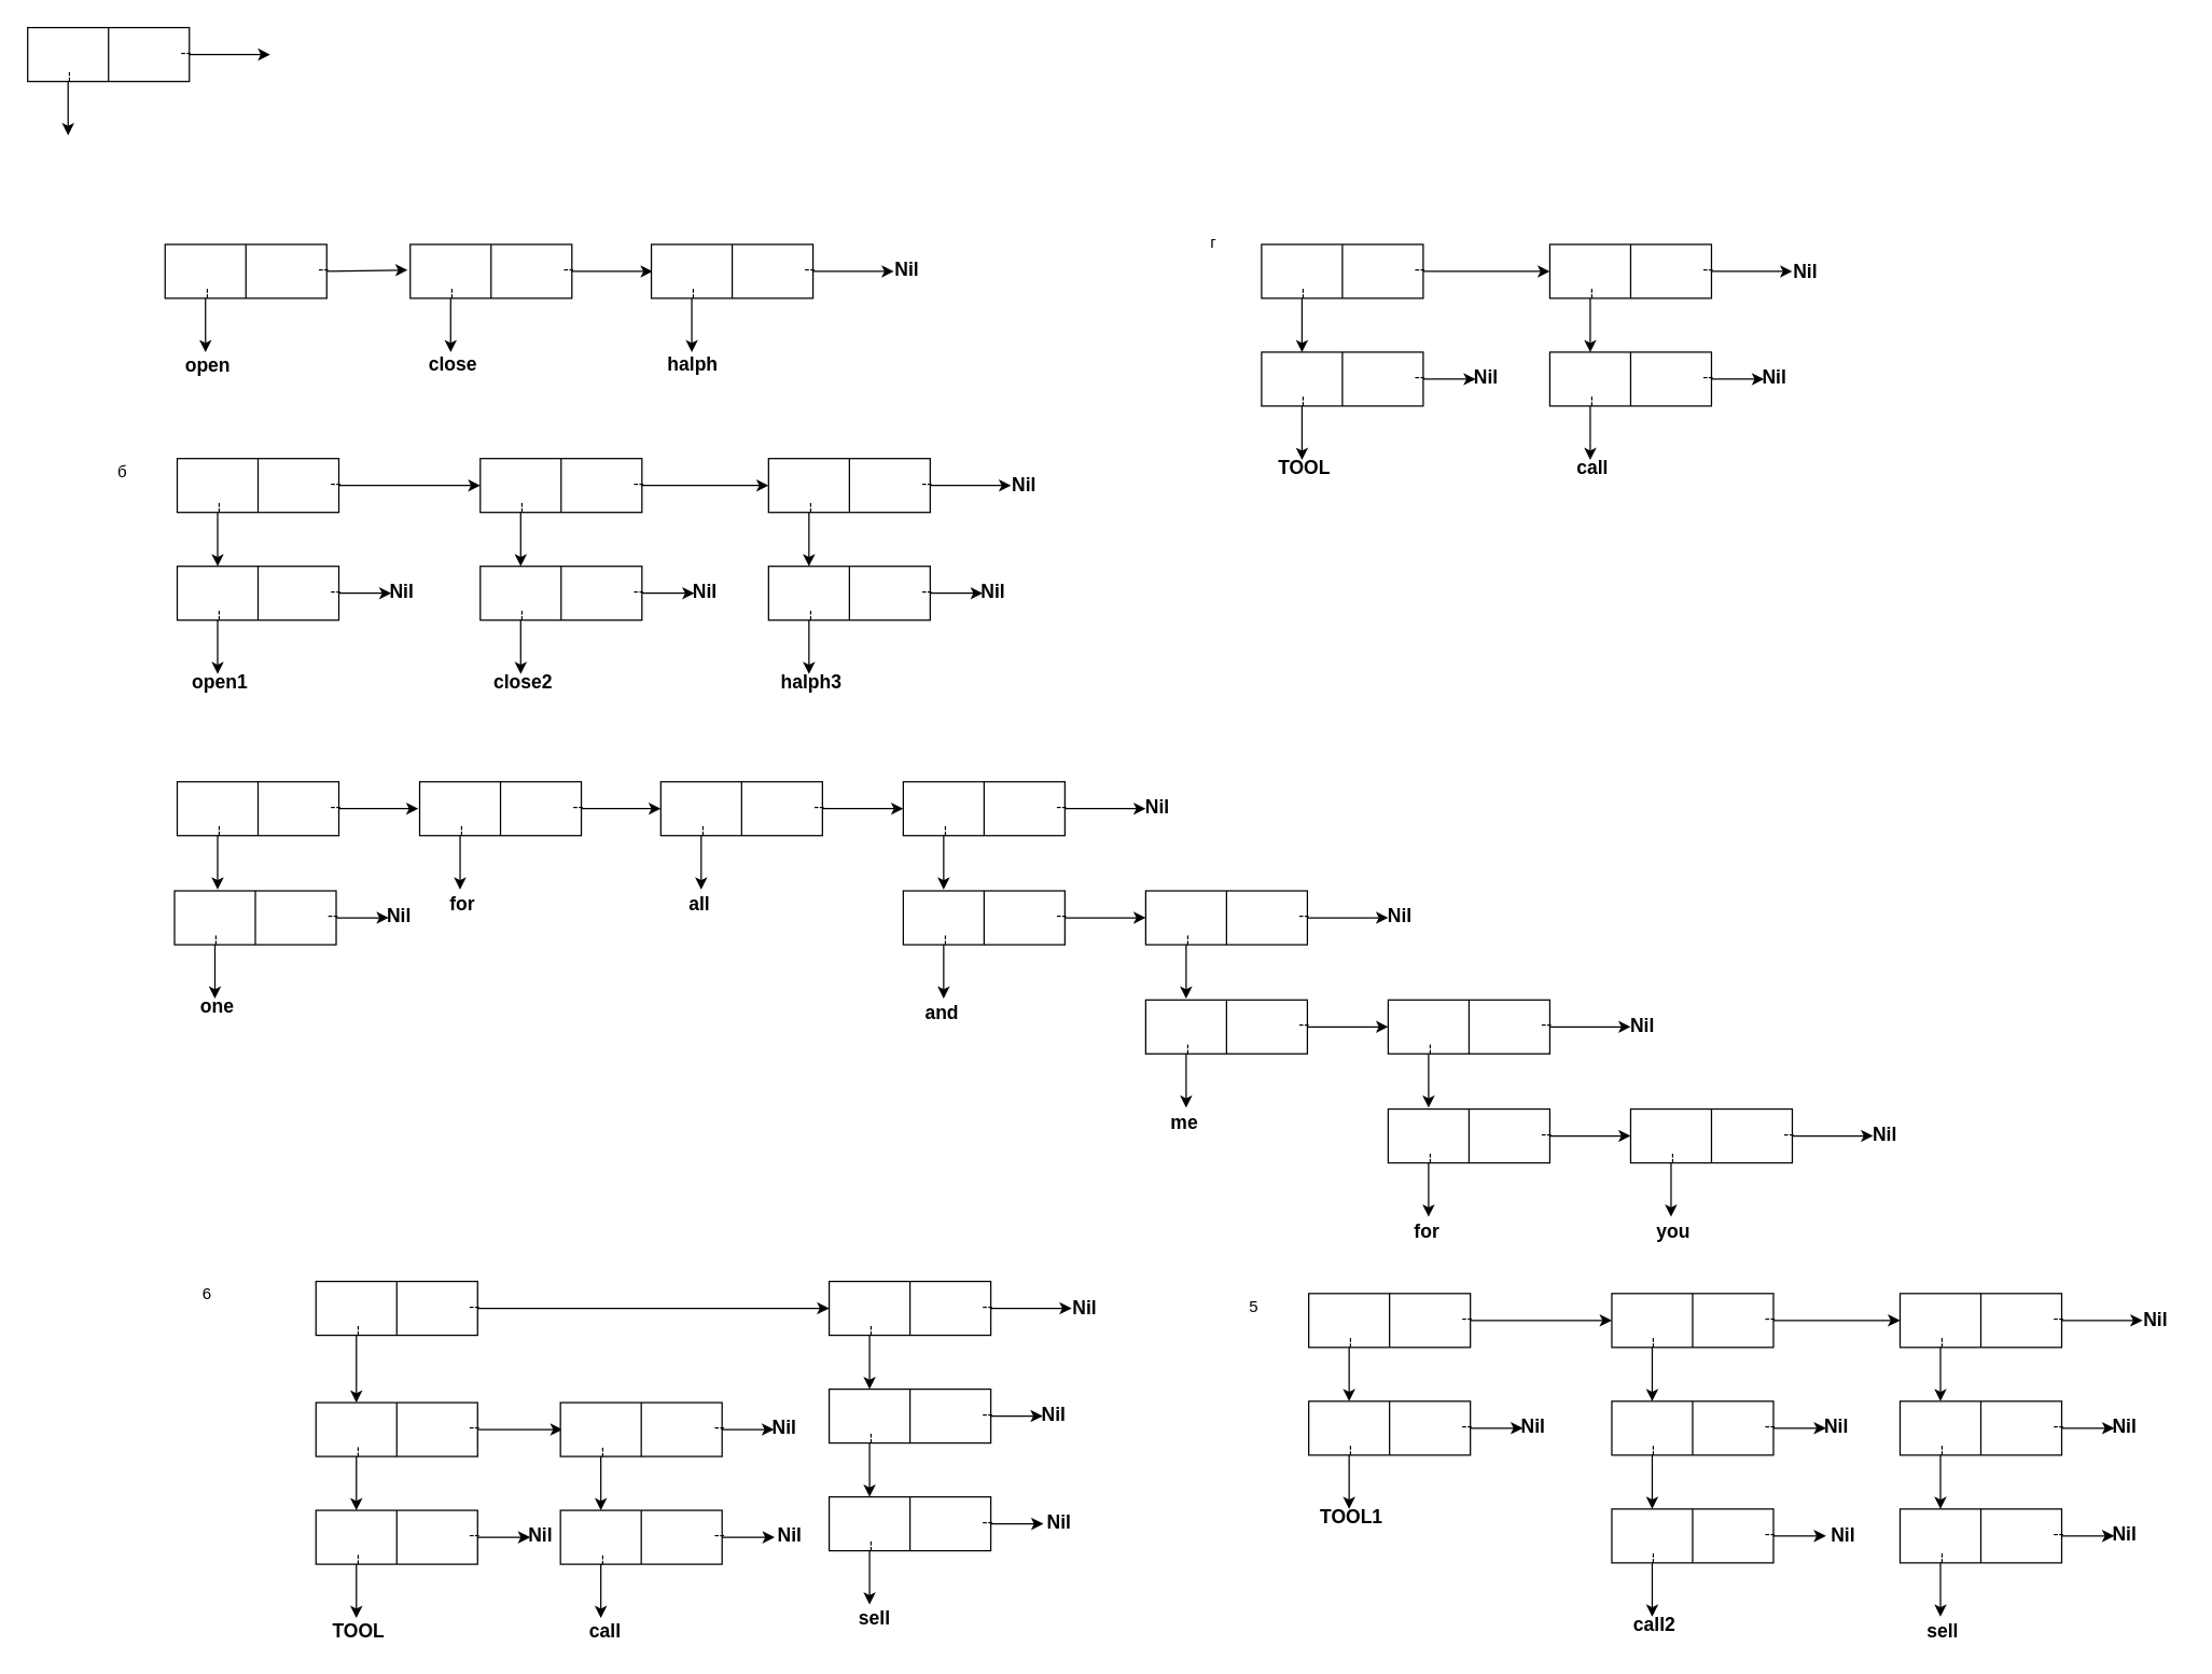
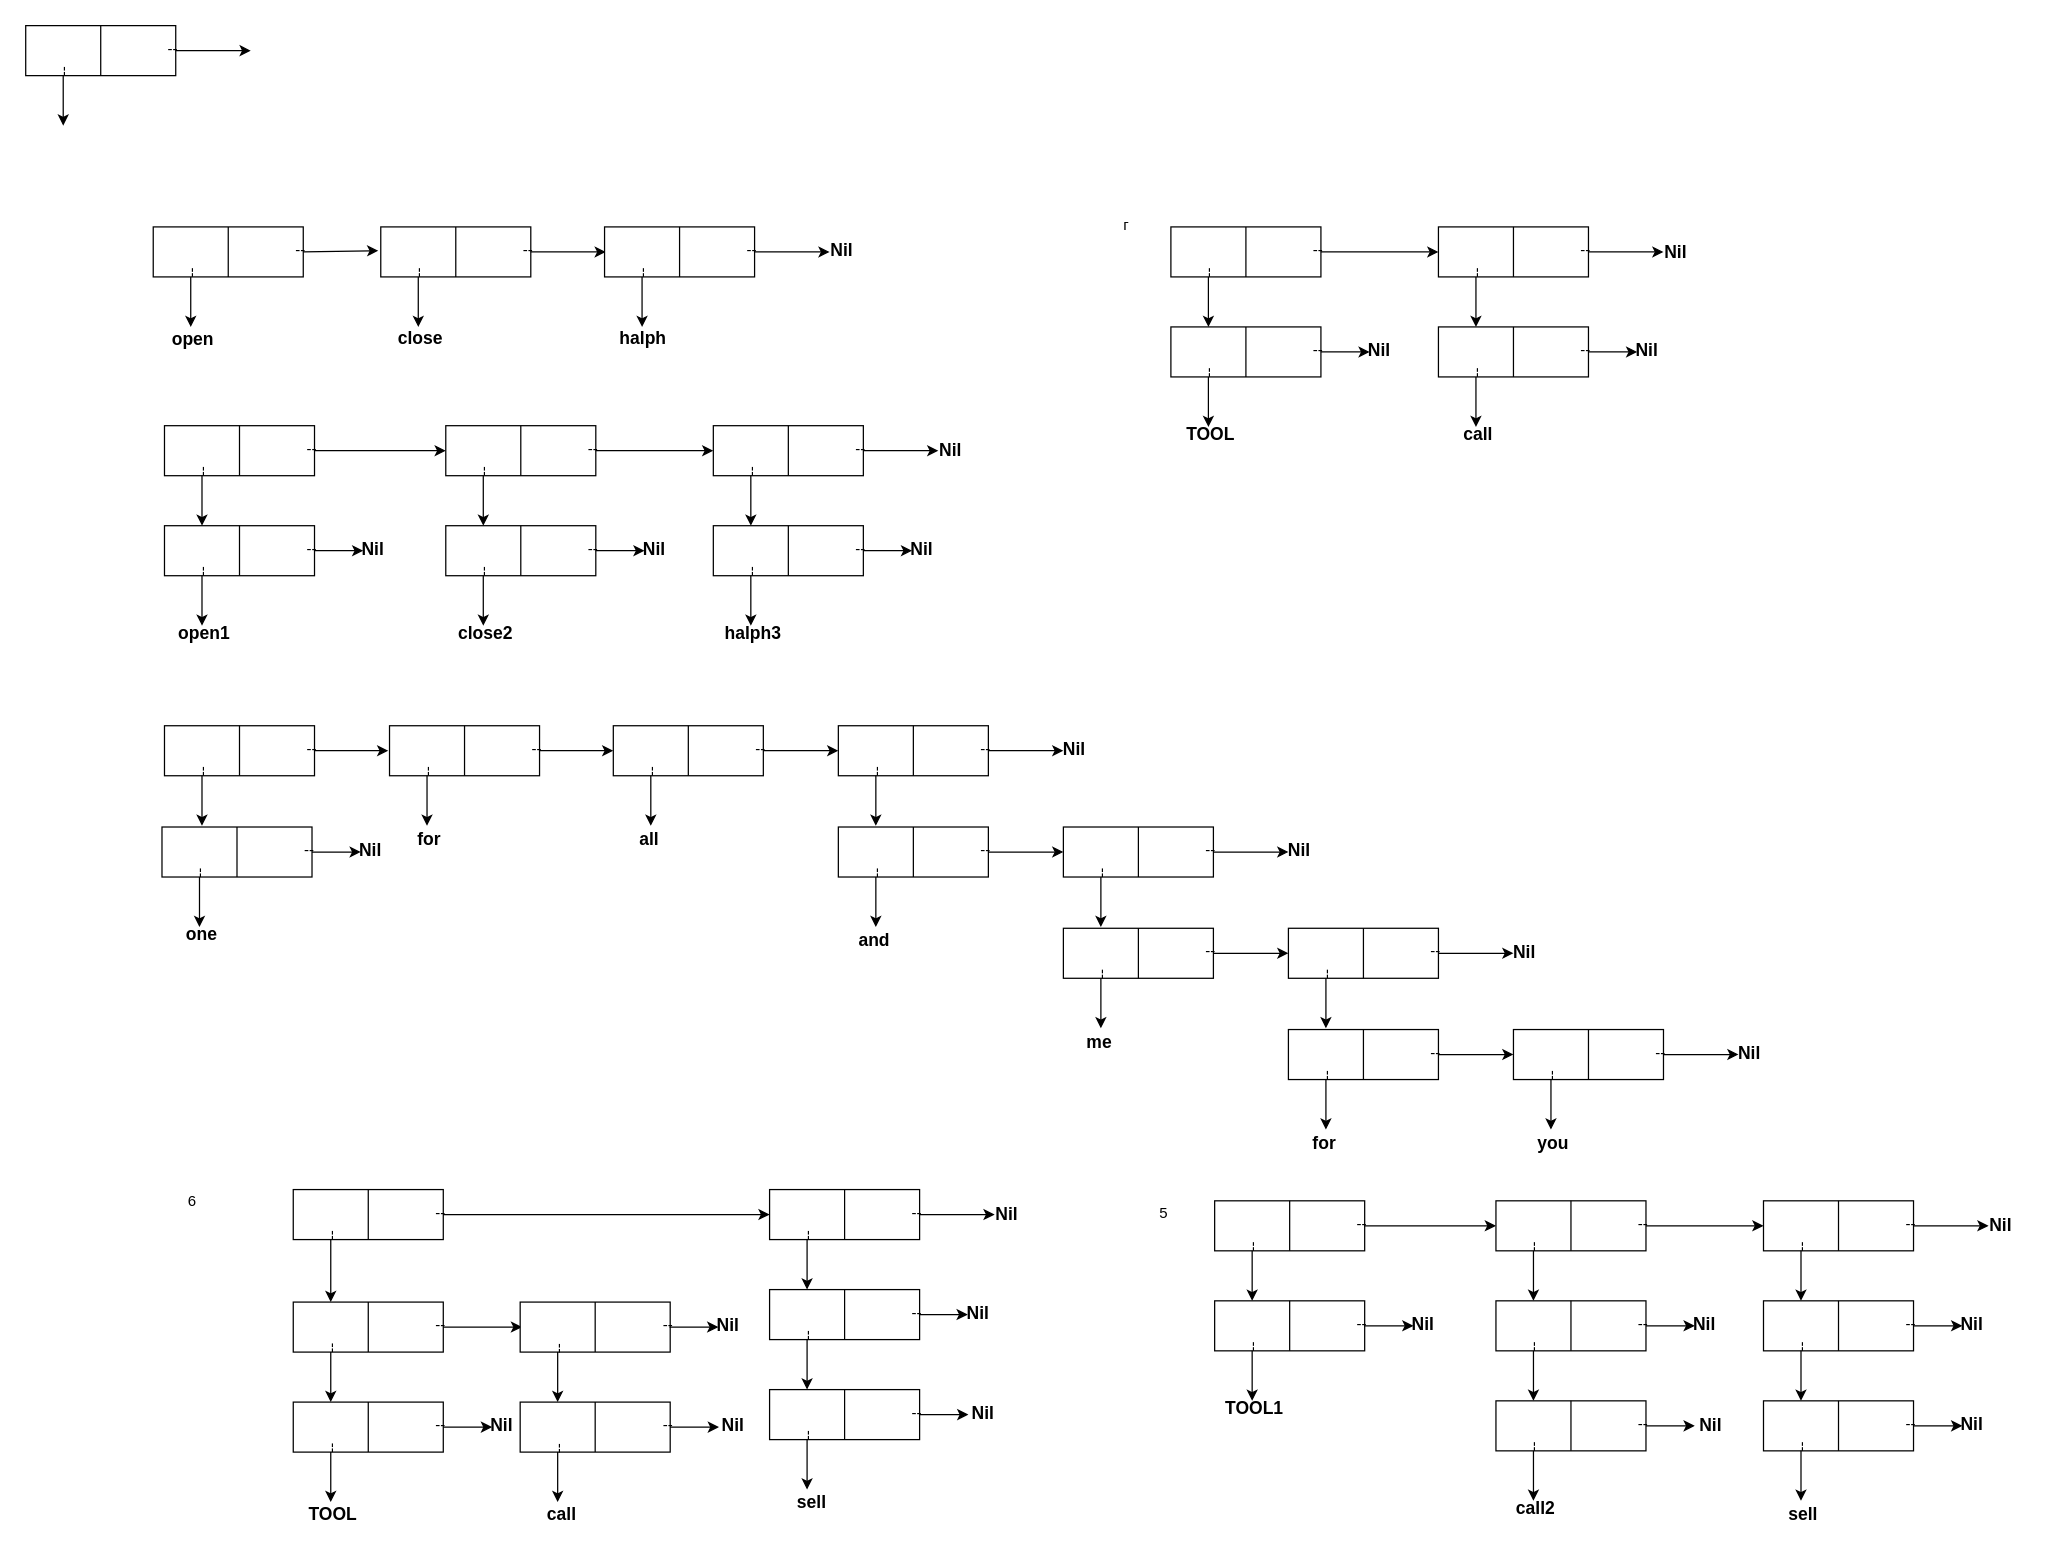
- <mxCell id="30" value="б&lt;br&gt;" style="text;html=1;align=center;verticalAlign=middle;resizable=0;points=[];autosize=1;" vertex="1" parent="1"><mxGeometry x="80" y="340" width="20" height="20" as="geometry" /></mxCell>
